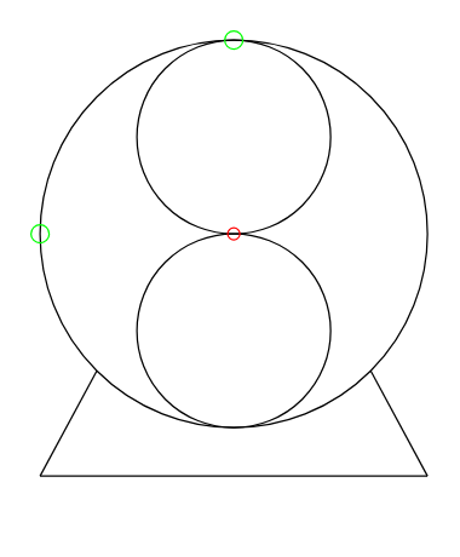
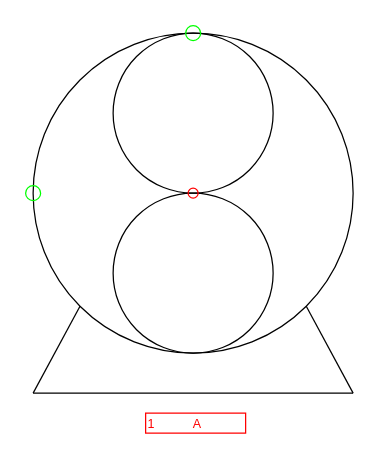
+ <mxCell id="2" value="1&amp;nbsp; &amp;nbsp; &amp;nbsp; &amp;nbsp; &amp;nbsp; &amp;nbsp;A" style="rounded=0;whiteSpace=wrap;html=1;fillColor=none;strokeColor=#FF0000;fontColor=#FF0000;fontSize=10;align=left;noLabel=0;" vertex="1" parent="1"><mxGeometry x="116" y="330" width="80" height="16" as="geometry" /></mxCell>
